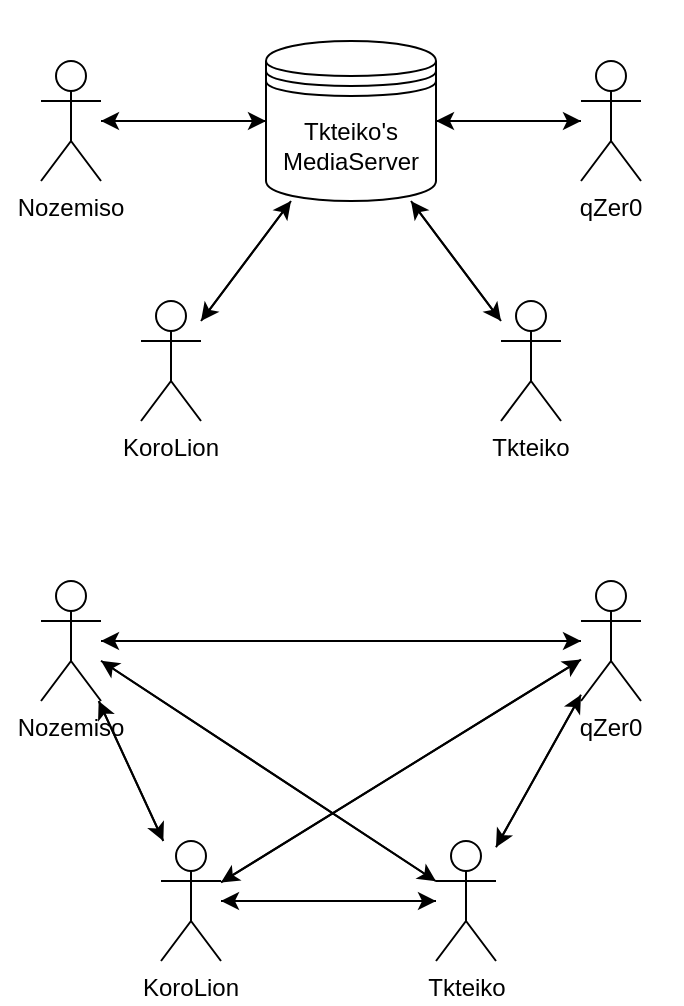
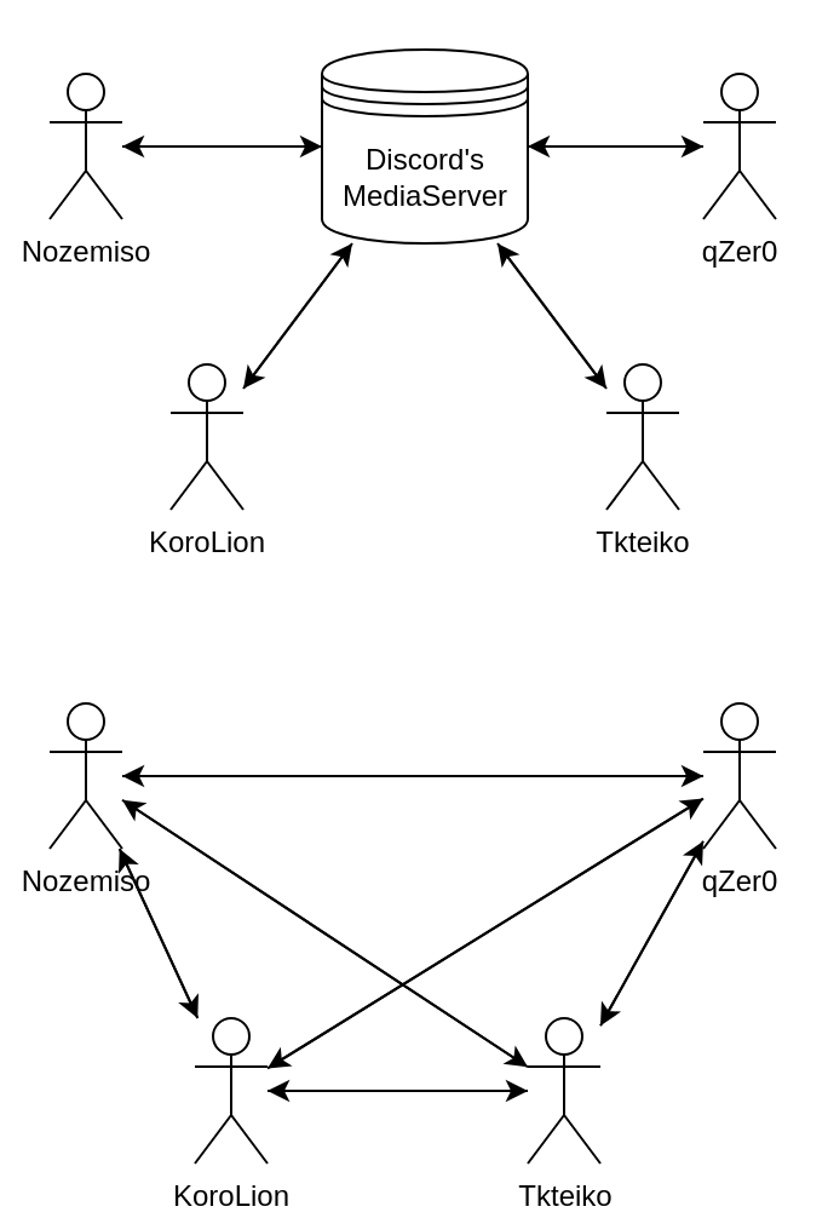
- <mxCell id="12" value="&lt;div&gt;Tkteiko's&lt;/div&gt;&lt;div&gt;MediaServer&lt;br&gt;&lt;/div&gt;" style="shape=datastore;whiteSpace=wrap;html=1;" vertex="1" parent="1"><mxGeometry x="132.5" y="20" width="85" height="80" as="geometry" /></mxCell>
+ <mxCell id="12" value="&lt;div&gt;Discord's&lt;/div&gt;&lt;div&gt;MediaServer&lt;br&gt;&lt;/div&gt;" style="shape=datastore;whiteSpace=wrap;html=1;" vertex="1" parent="1"><mxGeometry x="132.5" y="20" width="85" height="80" as="geometry" /></mxCell>
